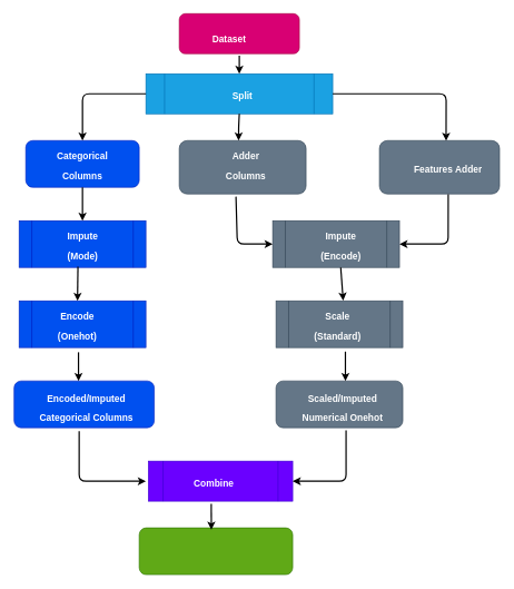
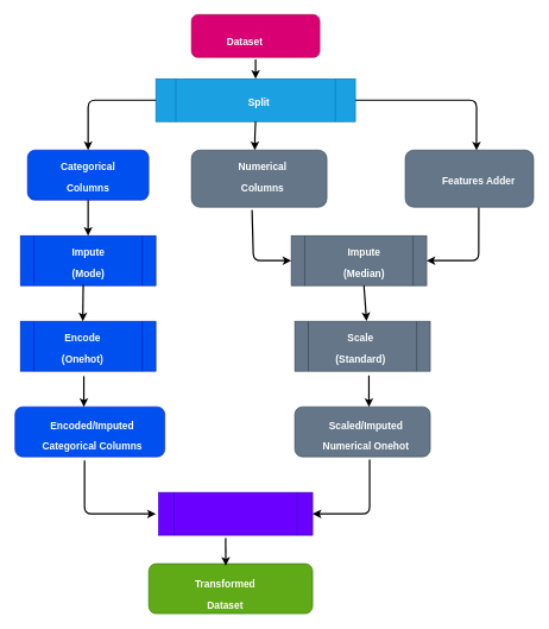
- <mxCell id="18" value="&lt;h1 style=&quot;margin-top: 0px;&quot;&gt;&lt;font style=&quot;font-size: 14px; color: rgb(255, 255, 255);&quot;&gt;Adder Columns&lt;/font&gt;&lt;/h1&gt;" style="text;html=1;whiteSpace=wrap;overflow=hidden;rounded=0;align=center;" vertex="1" parent="1"><mxGeometry x="318" y="210" width="100" height="70" as="geometry" /></mxCell>
+ <mxCell id="18" value="&lt;h1 style=&quot;margin-top: 0px;&quot;&gt;&lt;font style=&quot;font-size: 14px; color: rgb(255, 255, 255);&quot;&gt;Numerical Columns&lt;/font&gt;&lt;/h1&gt;" style="text;html=1;whiteSpace=wrap;overflow=hidden;rounded=0;align=center;" vertex="1" parent="1"><mxGeometry x="318" y="210" width="100" height="70" as="geometry" /></mxCell>
- <mxCell id="21" value="&lt;h1 style=&quot;margin-top: 0px;&quot;&gt;&lt;font style=&quot;font-size: 14px; color: rgb(255, 255, 255);&quot;&gt;Impute (Encode)&lt;/font&gt;&lt;/h1&gt;" style="text;html=1;whiteSpace=wrap;overflow=hidden;rounded=0;align=center;" vertex="1" parent="1"><mxGeometry x="468" y="330" width="85" height="60" as="geometry" /></mxCell>
+ <mxCell id="21" value="&lt;h1 style=&quot;margin-top: 0px;&quot;&gt;&lt;font style=&quot;font-size: 14px; color: rgb(255, 255, 255);&quot;&gt;Impute (Median)&lt;/font&gt;&lt;/h1&gt;" style="text;html=1;whiteSpace=wrap;overflow=hidden;rounded=0;align=center;" vertex="1" parent="1"><mxGeometry x="468" y="330" width="85" height="60" as="geometry" /></mxCell>
- <mxCell id="26" value="&lt;h1 style=&quot;margin-top: 0px;&quot;&gt;&lt;font style=&quot;font-size: 14px; color: rgb(255, 255, 255);&quot;&gt;Combine&lt;/font&gt;&lt;/h1&gt;" style="text;html=1;whiteSpace=wrap;overflow=hidden;rounded=0;" vertex="1" parent="1"><mxGeometry x="288" y="700" width="70" height="40" as="geometry" /></mxCell>
+ <mxCell id="27" value="&lt;h1 style=&quot;margin-top: 0px;&quot;&gt;&lt;font style=&quot;font-size: 14px; color: rgb(255, 255, 255);&quot;&gt;Transformed Dataset&lt;/font&gt;&lt;/h1&gt;" style="text;html=1;whiteSpace=wrap;overflow=hidden;rounded=0;align=center;" vertex="1" parent="1"><mxGeometry x="258" y="795" width="115" height="60" as="geometry" /></mxCell>
